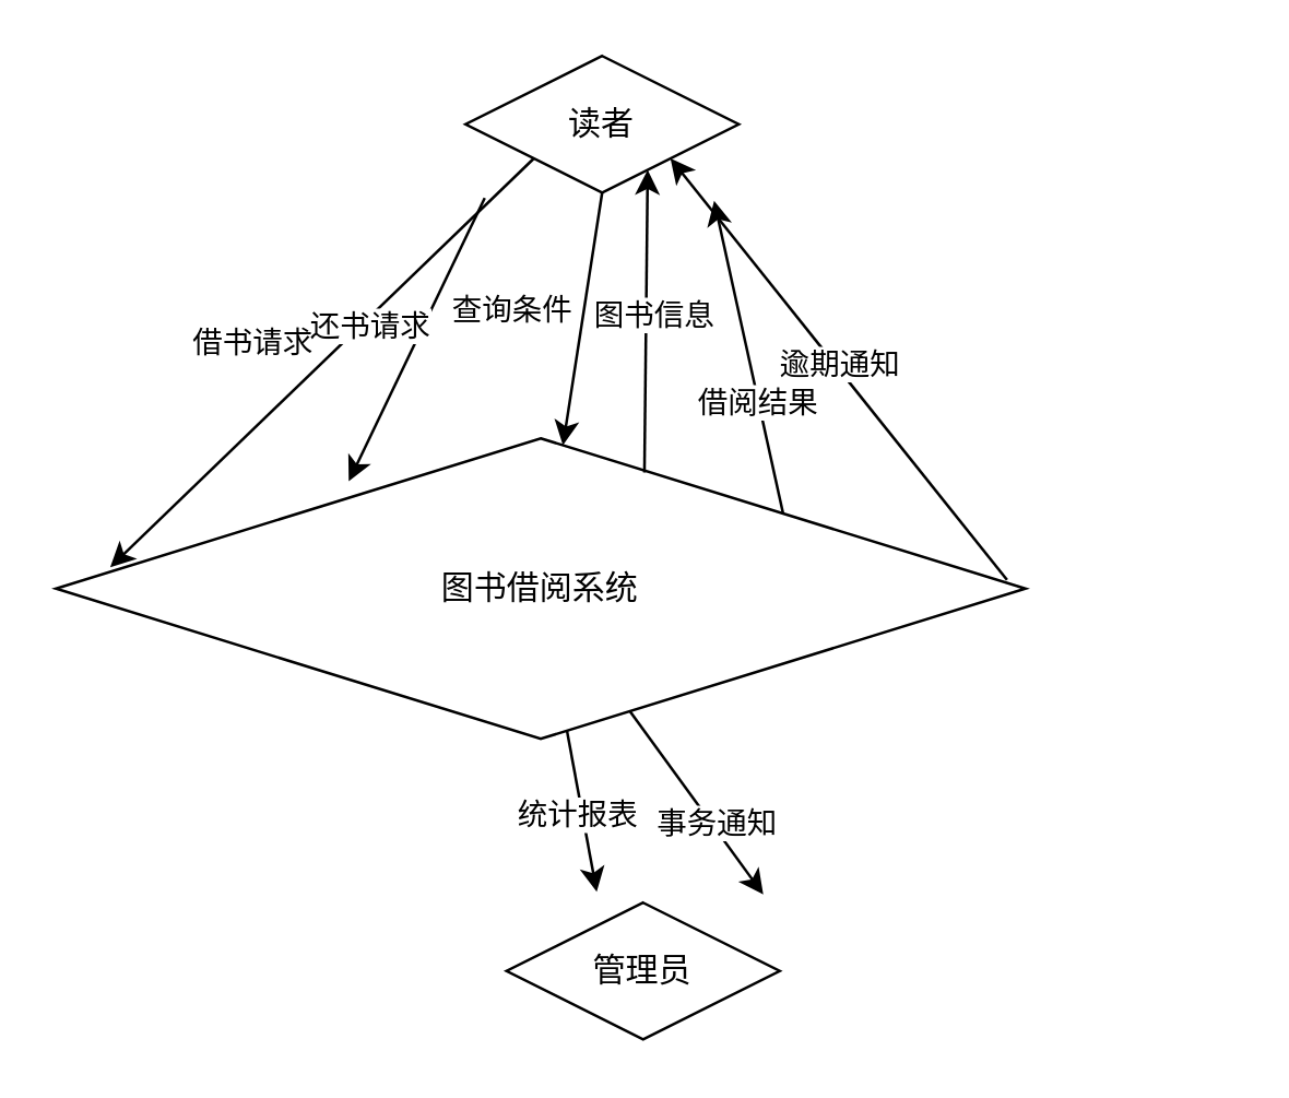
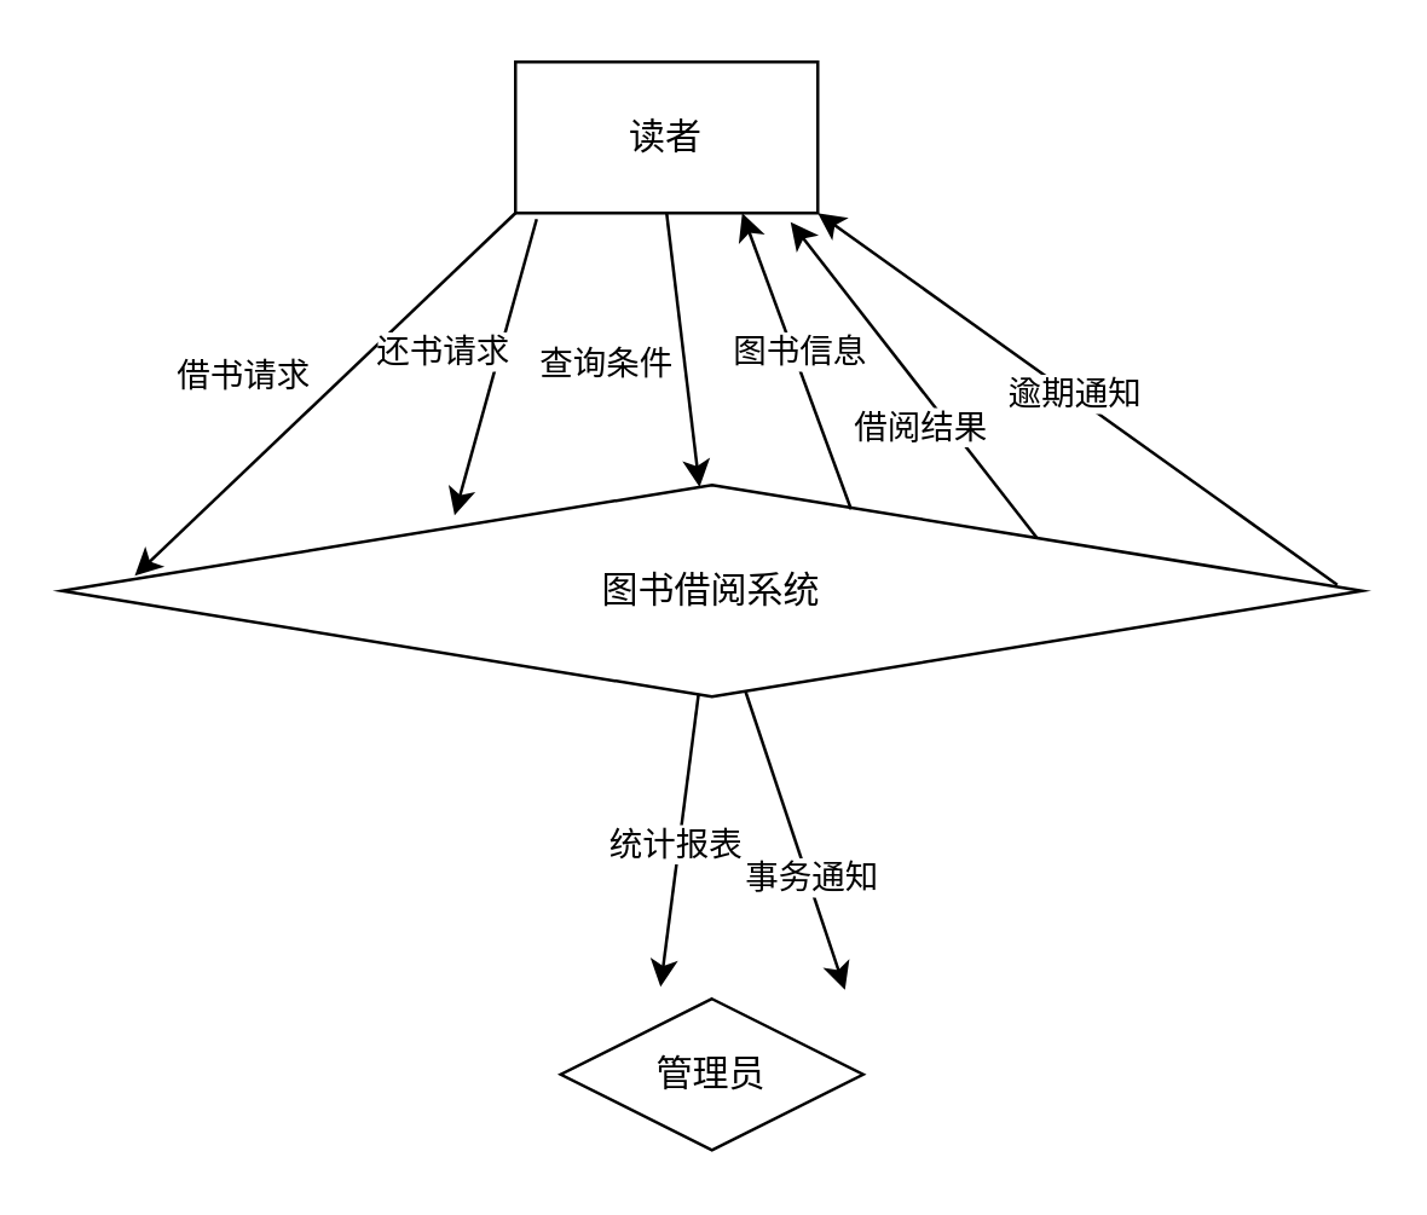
- <mxCell id="2" value="读者" style="rhombus;html=1;dashed=0;whiteSpace=wrap;" vertex="1" parent="1"><mxGeometry x="170" y="20" width="100" height="50" as="geometry" /></mxCell>
+ <mxCell id="2" value="读者" style="html=1;dashed=0;whiteSpace=wrap;" vertex="1" parent="1"><mxGeometry x="170" y="20" width="100" height="50" as="geometry" /></mxCell>
- <mxCell id="3" value="图书借阅系统" style="shape=rhombus;html=1;dashed=0;whiteSpace=wrap;perimeter=rhombusPerimeter;" vertex="1" parent="1"><mxGeometry x="20" y="160" width="355" height="110" as="geometry" /></mxCell>
+ <mxCell id="3" value="图书借阅系统" style="shape=rhombus;html=1;dashed=0;whiteSpace=wrap;perimeter=rhombusPerimeter;" vertex="1" parent="1"><mxGeometry x="20" y="160" width="430" height="70" as="geometry" /></mxCell>
